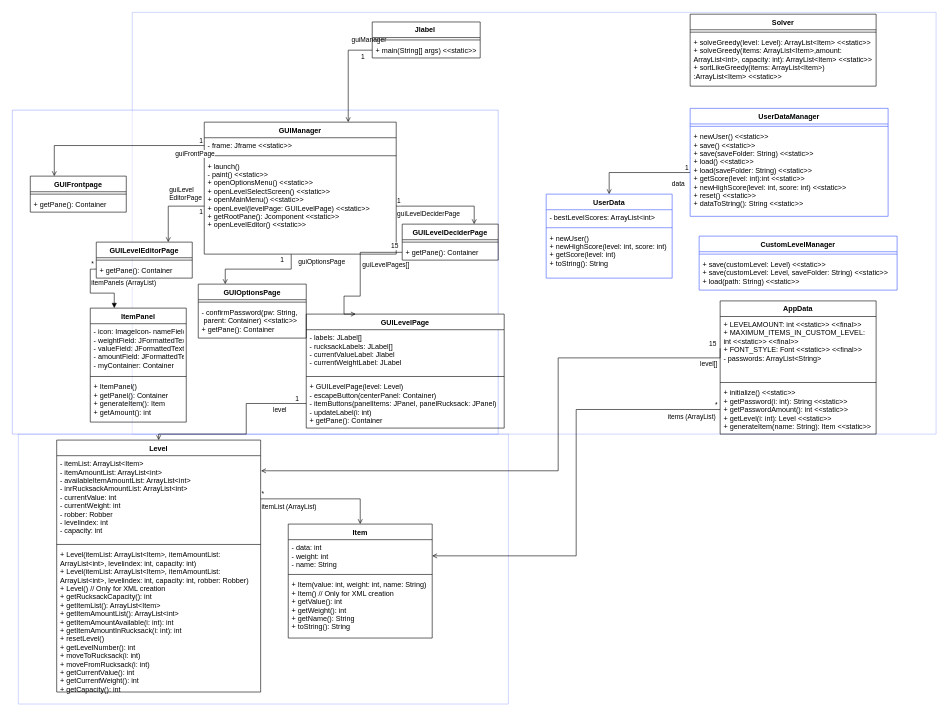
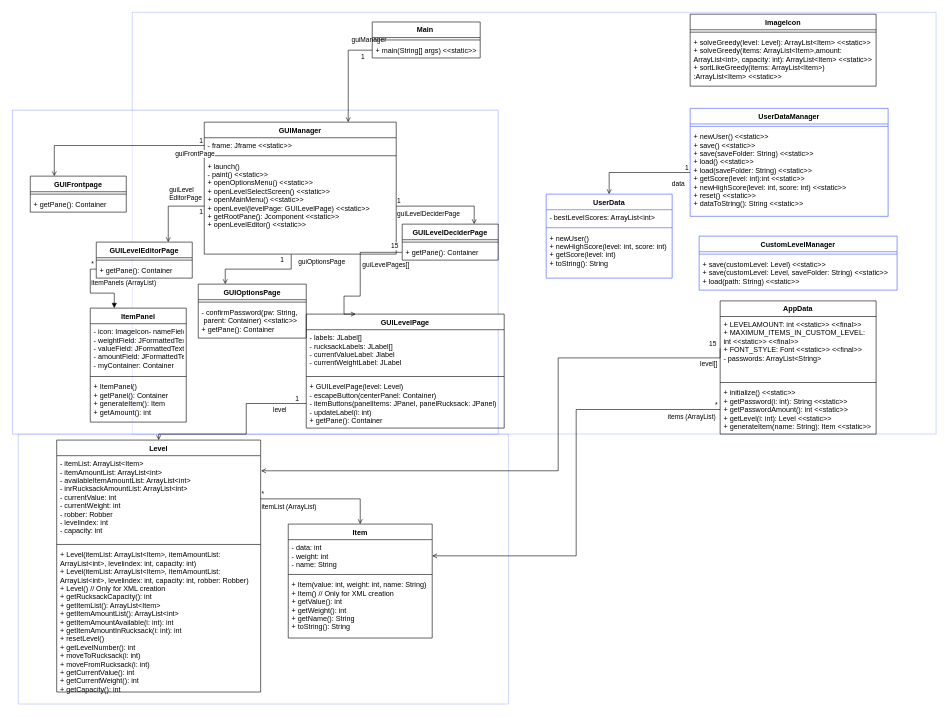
- <mxCell id="65" value="Solver" style="swimlane;fontStyle=1;align=center;verticalAlign=top;childLayout=stackLayout;horizontal=1;startSize=26;horizontalStack=0;resizeParent=1;resizeParentMax=0;resizeLast=0;collapsible=1;marginBottom=0;" parent="1" vertex="1"><mxGeometry x="1150" y="23" width="310" height="120" as="geometry" /></mxCell>
+ <mxCell id="65" value="ImageIcon" style="swimlane;fontStyle=1;align=center;verticalAlign=top;childLayout=stackLayout;horizontal=1;startSize=26;horizontalStack=0;resizeParent=1;resizeParentMax=0;resizeLast=0;collapsible=1;marginBottom=0;" parent="1" vertex="1"><mxGeometry x="1150" y="23" width="310" height="120" as="geometry" /></mxCell>
- <mxCell id="68" value="Jlabel " style="swimlane;fontStyle=1;align=center;verticalAlign=top;childLayout=stackLayout;horizontal=1;startSize=26;horizontalStack=0;resizeParent=1;resizeParentMax=0;resizeLast=0;collapsible=1;marginBottom=0;" parent="1" vertex="1"><mxGeometry x="620" y="36" width="180" height="60" as="geometry" /></mxCell>
+ <mxCell id="68" value="Main " style="swimlane;fontStyle=1;align=center;verticalAlign=top;childLayout=stackLayout;horizontal=1;startSize=26;horizontalStack=0;resizeParent=1;resizeParentMax=0;resizeLast=0;collapsible=1;marginBottom=0;" parent="1" vertex="1"><mxGeometry x="620" y="36" width="180" height="60" as="geometry" /></mxCell>
